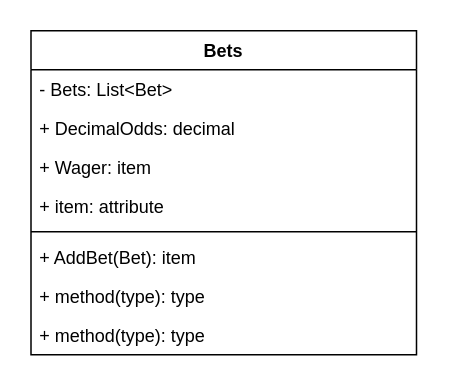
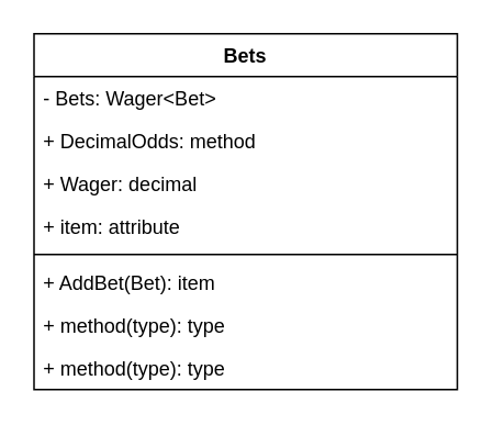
- <mxCell id="3" value="- Bets: List&amp;lt;Bet&amp;gt;" style="text;strokeColor=none;fillColor=none;align=left;verticalAlign=top;spacingLeft=4;spacingRight=4;overflow=hidden;rotatable=0;points=[[0,0.5],[1,0.5]];portConstraint=eastwest;whiteSpace=wrap;html=1;" parent="2" vertex="1"><mxGeometry y="26" width="257" height="26" as="geometry" /></mxCell>
+ <mxCell id="3" value="- Bets: Wager&amp;lt;Bet&amp;gt;" style="text;strokeColor=none;fillColor=none;align=left;verticalAlign=top;spacingLeft=4;spacingRight=4;overflow=hidden;rotatable=0;points=[[0,0.5],[1,0.5]];portConstraint=eastwest;whiteSpace=wrap;html=1;" parent="2" vertex="1"><mxGeometry y="26" width="257" height="26" as="geometry" /></mxCell>
- <mxCell id="4" value="+ DecimalOdds: decimal" style="text;strokeColor=none;fillColor=none;align=left;verticalAlign=top;spacingLeft=4;spacingRight=4;overflow=hidden;rotatable=0;points=[[0,0.5],[1,0.5]];portConstraint=eastwest;whiteSpace=wrap;html=1;" parent="2" vertex="1"><mxGeometry y="52" width="257" height="26" as="geometry" /></mxCell>
+ <mxCell id="4" value="+ DecimalOdds: method" style="text;strokeColor=none;fillColor=none;align=left;verticalAlign=top;spacingLeft=4;spacingRight=4;overflow=hidden;rotatable=0;points=[[0,0.5],[1,0.5]];portConstraint=eastwest;whiteSpace=wrap;html=1;" parent="2" vertex="1"><mxGeometry y="52" width="257" height="26" as="geometry" /></mxCell>
- <mxCell id="5" value="+ Wager: item" style="text;strokeColor=none;fillColor=none;align=left;verticalAlign=top;spacingLeft=4;spacingRight=4;overflow=hidden;rotatable=0;points=[[0,0.5],[1,0.5]];portConstraint=eastwest;whiteSpace=wrap;html=1;" parent="2" vertex="1"><mxGeometry y="78" width="257" height="26" as="geometry" /></mxCell>
+ <mxCell id="5" value="+ Wager: decimal" style="text;strokeColor=none;fillColor=none;align=left;verticalAlign=top;spacingLeft=4;spacingRight=4;overflow=hidden;rotatable=0;points=[[0,0.5],[1,0.5]];portConstraint=eastwest;whiteSpace=wrap;html=1;" parent="2" vertex="1"><mxGeometry y="78" width="257" height="26" as="geometry" /></mxCell>
